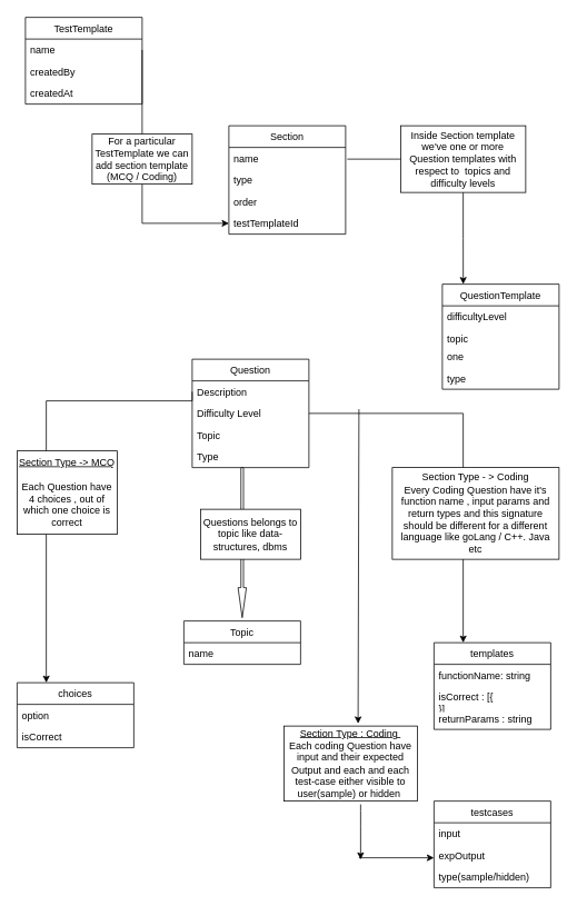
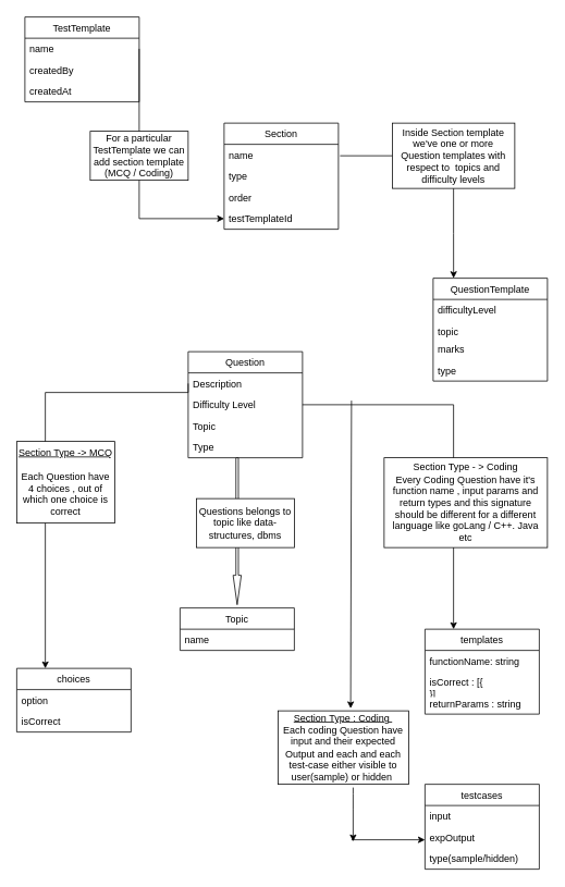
- <mxCell id="14" value="one " style="text;strokeColor=none;fillColor=none;align=left;verticalAlign=top;spacingLeft=4;spacingRight=4;overflow=hidden;rotatable=0;points=[[0,0.5],[1,0.5]];portConstraint=eastwest;" parent="11" vertex="1"><mxGeometry y="74" width="140" height="26" as="geometry" /></mxCell>
+ <mxCell id="14" value="marks " style="text;strokeColor=none;fillColor=none;align=left;verticalAlign=top;spacingLeft=4;spacingRight=4;overflow=hidden;rotatable=0;points=[[0,0.5],[1,0.5]];portConstraint=eastwest;" parent="11" vertex="1"><mxGeometry y="74" width="140" height="26" as="geometry" /></mxCell>
